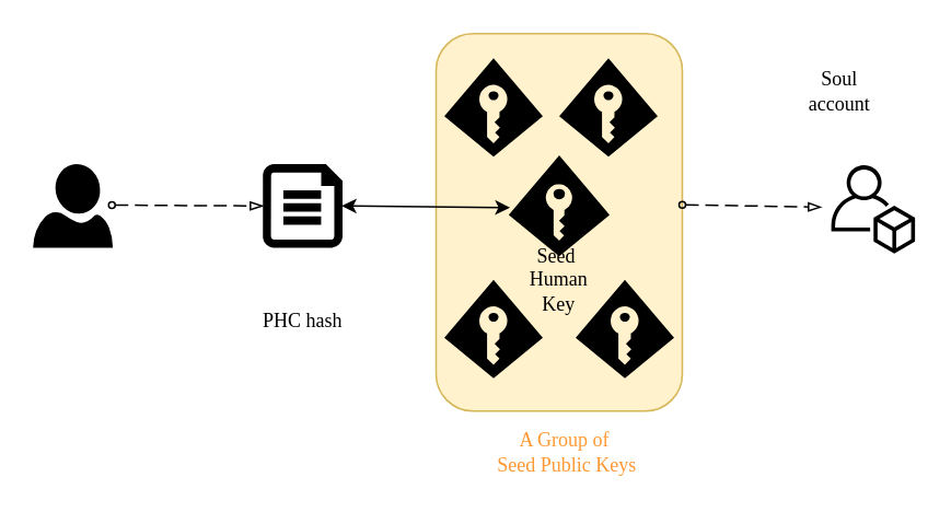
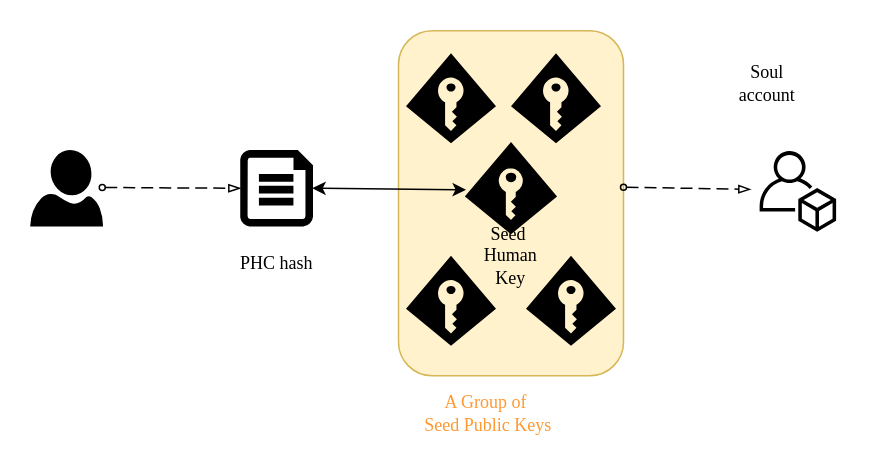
- <mxCell id="5" value="&lt;font face=&quot;Times New Roman&quot;&gt;PHC hash&lt;/font&gt;" style="text;strokeColor=none;align=center;fillColor=none;html=1;verticalAlign=middle;whiteSpace=wrap;rounded=0;" vertex="1" parent="1"><mxGeometry x="153.75" y="180" width="60" height="30" as="geometry" /></mxCell>
+ <mxCell id="5" value="&lt;font face=&quot;Times New Roman&quot;&gt;PHC hash&lt;/font&gt;" style="text;strokeColor=none;align=center;fillColor=none;html=1;verticalAlign=middle;whiteSpace=wrap;rounded=0;" vertex="1" parent="1"><mxGeometry x="153.75" y="160" width="60" height="30" as="geometry" /></mxCell>
- <mxCell id="15" value="&lt;font style=&quot;color: rgb(255, 153, 51);&quot; face=&quot;Times New Roman&quot;&gt;A Group of&amp;nbsp;&lt;/font&gt;&lt;div&gt;&lt;font style=&quot;color: rgb(255, 153, 51);&quot; face=&quot;Times New Roman&quot;&gt;Seed Public Keys&lt;/font&gt;&lt;/div&gt;" style="text;strokeColor=none;align=center;fillColor=none;html=1;verticalAlign=middle;whiteSpace=wrap;rounded=0;" vertex="1" parent="1"><mxGeometry x="285" y="260" width="120" height="30" as="geometry" /></mxCell>
+ <mxCell id="15" value="&lt;font style=&quot;color: rgb(255, 153, 51);&quot; face=&quot;Times New Roman&quot;&gt;A Group of&amp;nbsp;&lt;/font&gt;&lt;div&gt;&lt;font style=&quot;color: rgb(255, 153, 51);&quot; face=&quot;Times New Roman&quot;&gt;Seed Public Keys&lt;/font&gt;&lt;/div&gt;" style="text;strokeColor=none;align=center;fillColor=none;html=1;verticalAlign=middle;whiteSpace=wrap;rounded=0;" vertex="1" parent="1"><mxGeometry x="265" y="260" width="120" height="30" as="geometry" /></mxCell>
